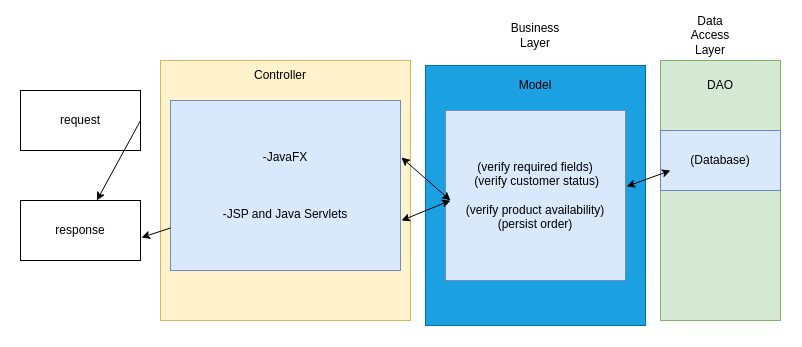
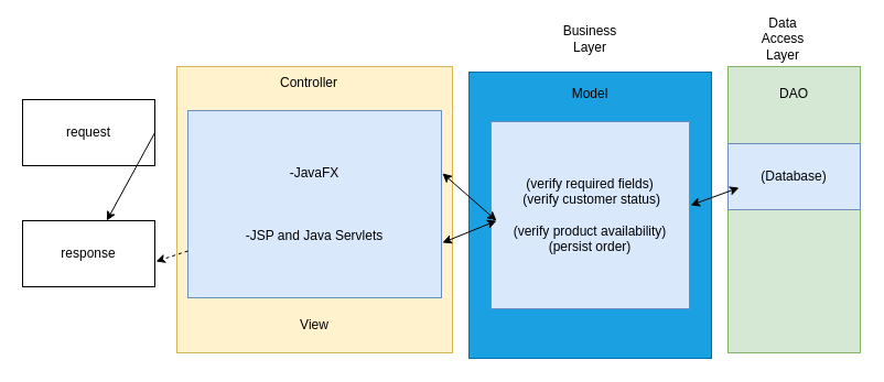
- <mxCell id="20" value="" style="endArrow=classic;html=1;rounded=0;entryX=1.008;entryY=0.617;entryDx=0;entryDy=0;entryPerimeter=0;exitX=0;exitY=0.75;exitDx=0;exitDy=0;" edge="1" parent="1" source="5" target="4"><mxGeometry width="50" height="50" relative="1" as="geometry"><mxPoint x="400" y="250" as="sourcePoint" /><mxPoint x="450" y="200" as="targetPoint" /></mxGeometry></mxCell>
+ <mxCell id="20" value="" style="endArrow=classic;html=1;rounded=0;entryX=1.008;entryY=0.617;entryDx=0;entryDy=0;entryPerimeter=0;exitX=0;exitY=0.75;exitDx=0;exitDy=0;dashed=1;" edge="1" parent="1" source="5" target="4"><mxGeometry width="50" height="50" relative="1" as="geometry"><mxPoint x="400" y="250" as="sourcePoint" /><mxPoint x="450" y="200" as="targetPoint" /></mxGeometry></mxCell>
+ <mxCell id="7" value="View" style="text;html=1;strokeColor=none;fillColor=none;align=center;verticalAlign=middle;whiteSpace=wrap;rounded=0;" vertex="1" parent="1"><mxGeometry x="255" y="280" width="60" height="30" as="geometry" /></mxCell>
